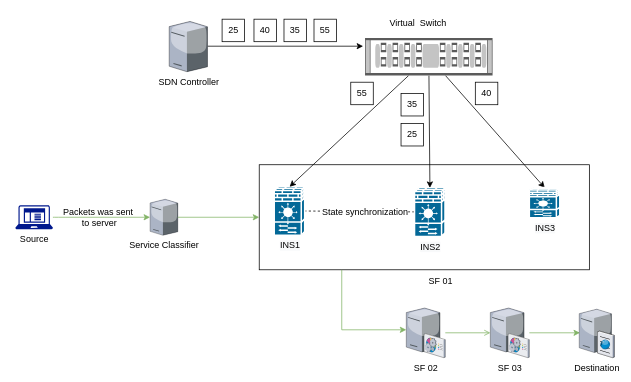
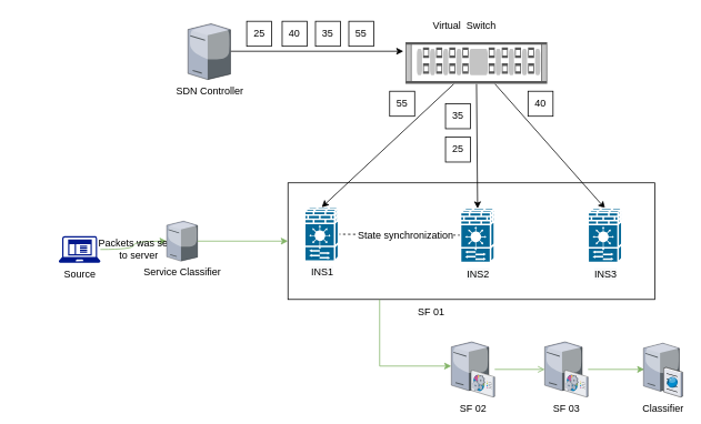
- <mxCell id="27" value="&lt;span style=&quot;white-space: normal ; background-color: rgb(248 , 249 , 250)&quot;&gt;INS3&lt;/span&gt;" style="shape=mxgraph.cisco.controllers_and_modules.firewall_service_module_(fwsm);html=1;dashed=0;fillColor=#036897;strokeColor=#ffffff;strokeWidth=2;verticalLabelPosition=bottom;verticalAlign=top;labelBackgroundColor=#ffffff;" parent="1" vertex="1"><mxGeometry x="705" y="249.5" width="41" height="40" as="geometry" /></mxCell>
+ <mxCell id="27" value="&lt;span style=&quot;white-space: normal ; background-color: rgb(248 , 249 , 250)&quot;&gt;INS3&lt;/span&gt;" style="shape=mxgraph.cisco.controllers_and_modules.firewall_service_module_(fwsm);html=1;dashed=0;fillColor=#036897;strokeColor=#ffffff;strokeWidth=2;verticalLabelPosition=bottom;verticalAlign=top;labelBackgroundColor=#ffffff;" parent="1" vertex="1"><mxGeometry x="705" y="249.5" width="41" height="65" as="geometry" /></mxCell>
- <mxCell id="15" value="Source" style="shadow=0;dashed=0;html=1;strokeColor=none;labelPosition=center;verticalLabelPosition=bottom;verticalAlign=top;align=center;shape=mxgraph.mscae.enterprise.client_application;fillColor=#00188D;" parent="1" vertex="1"><mxGeometry x="20" y="273" width="50" height="32" as="geometry" /></mxCell>
+ <mxCell id="15" value="Source" style="shadow=0;dashed=0;html=1;strokeColor=none;labelPosition=center;verticalLabelPosition=bottom;verticalAlign=top;align=center;shape=mxgraph.mscae.enterprise.client_application;fillColor=#00188D;" parent="1" vertex="1"><mxGeometry x="70" y="283" width="50" height="32" as="geometry" /></mxCell>
- <mxCell id="33" value="SF 01" style="text;html=1;resizable=0;points=[];autosize=1;align=left;verticalAlign=top;spacingTop=-4;" parent="1" vertex="1"><mxGeometry x="569" y="365" width="50" height="20" as="geometry" /></mxCell>
+ <mxCell id="33" value="SF 01" style="text;html=1;resizable=0;points=[];autosize=1;align=left;verticalAlign=top;spacingTop=-4;" parent="1" vertex="1"><mxGeometry x="499" y="365" width="50" height="20" as="geometry" /></mxCell>
- <mxCell id="17" value="&lt;font style=&quot;font-size: 12px&quot;&gt;Destination&lt;br&gt;&lt;/font&gt;&lt;br&gt;" style="verticalLabelPosition=bottom;aspect=fixed;html=1;verticalAlign=top;strokeColor=none;align=center;outlineConnect=0;shape=mxgraph.citrix.cache_server;labelBackgroundColor=none;fontSize=8;" parent="1" vertex="1"><mxGeometry x="771.5" y="410" width="46.71" height="66" as="geometry" /></mxCell>
+ <mxCell id="17" value="&lt;font style=&quot;font-size: 12px&quot;&gt;Classifier&lt;br&gt;&lt;/font&gt;&lt;br&gt;" style="verticalLabelPosition=bottom;aspect=fixed;html=1;verticalAlign=top;strokeColor=none;align=center;outlineConnect=0;shape=mxgraph.citrix.cache_server;labelBackgroundColor=none;fontSize=8;" parent="1" vertex="1"><mxGeometry x="771.5" y="410" width="46.71" height="66" as="geometry" /></mxCell>
